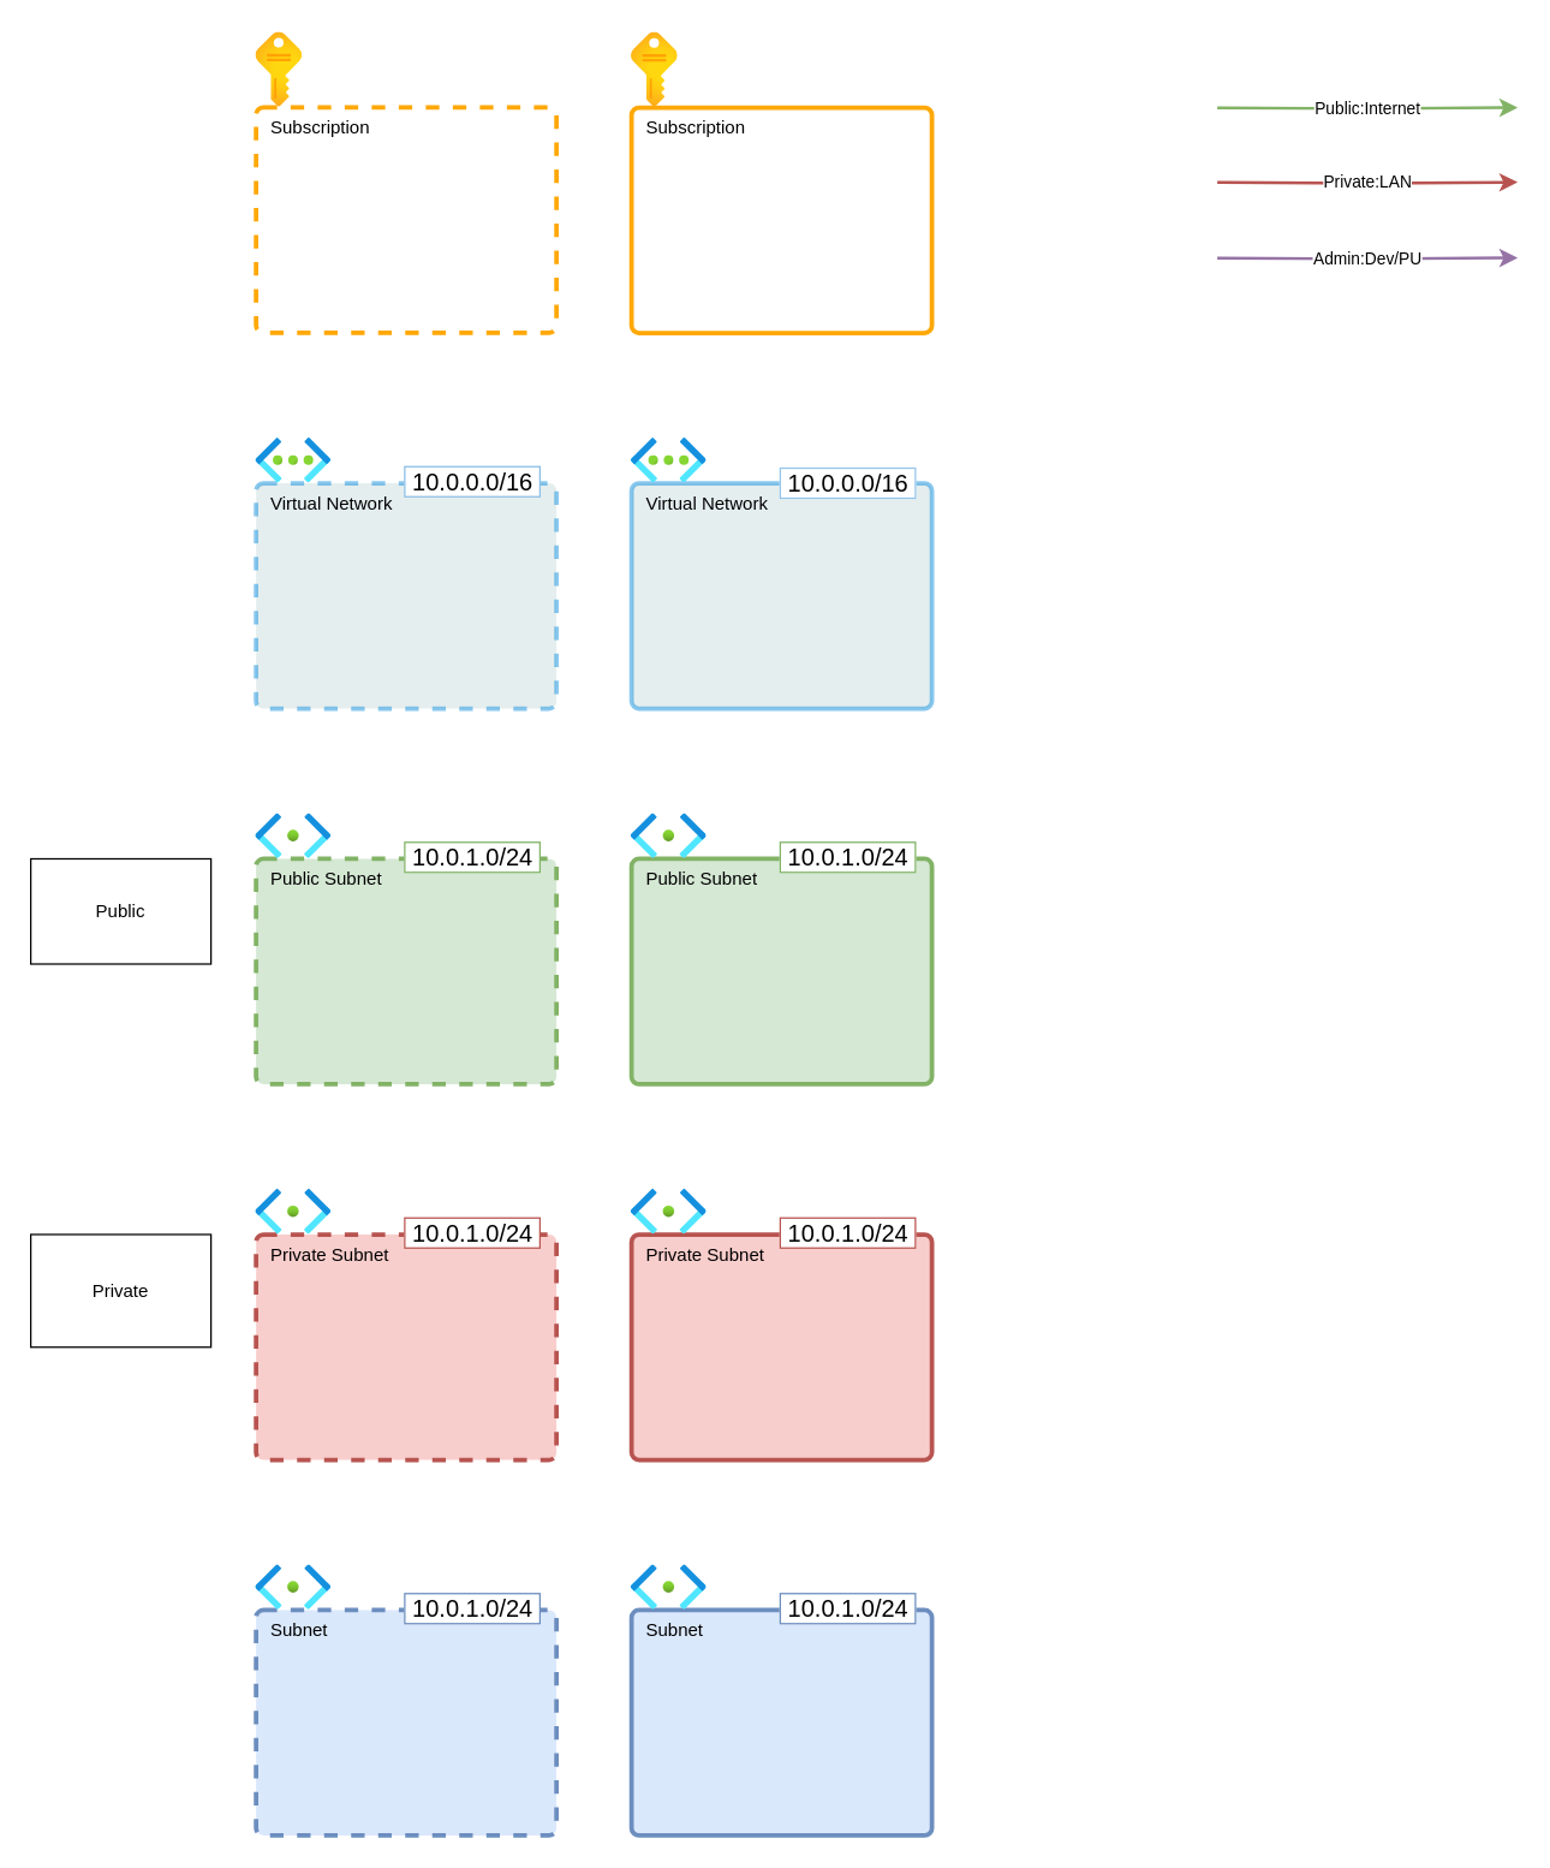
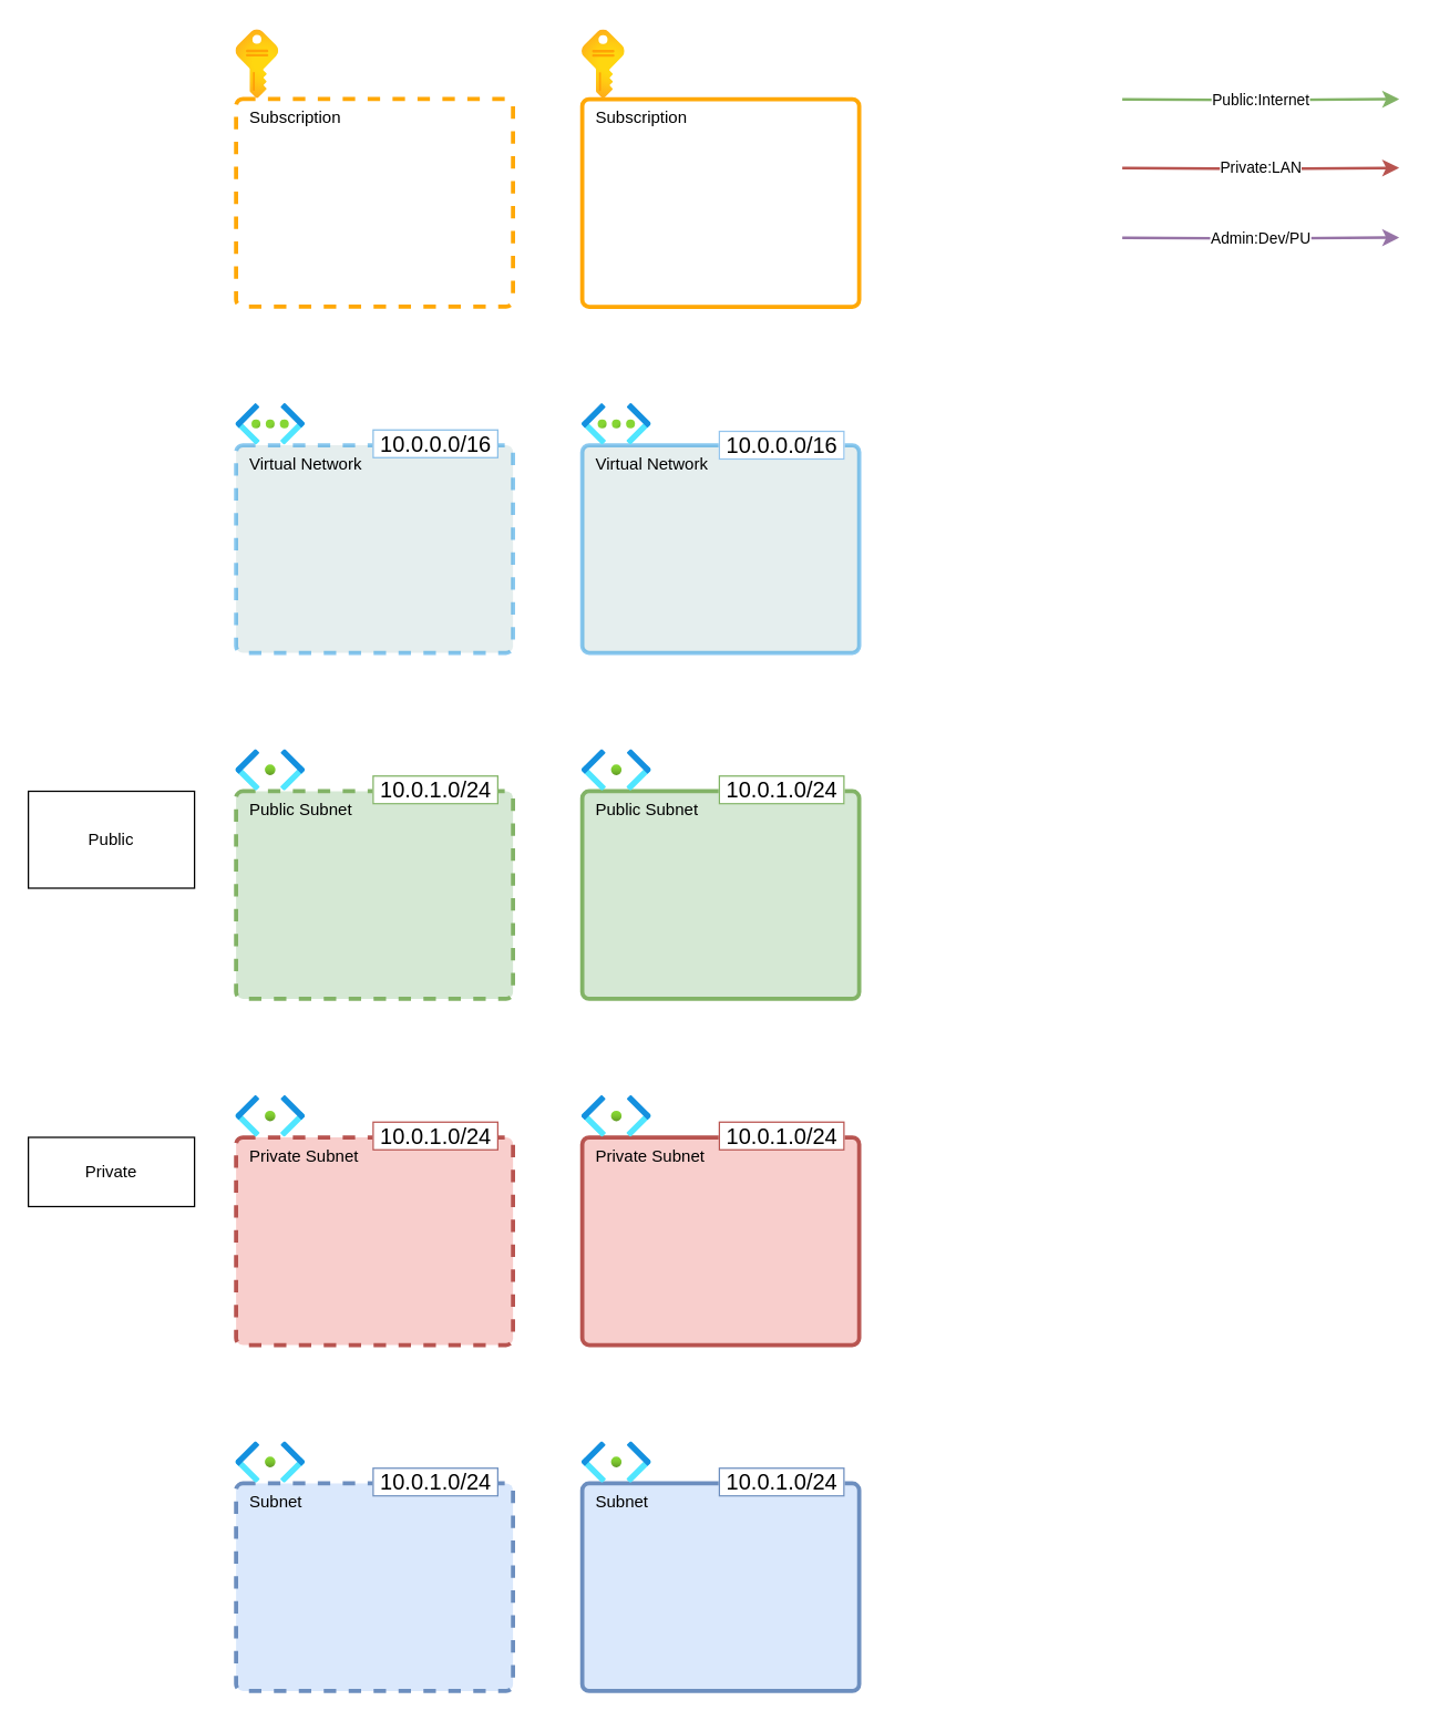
- <mxCell id="33" value="Private" style="rounded=0;whiteSpace=wrap;html=1;" parent="1" vertex="1"><mxGeometry x="20" y="821" width="120" height="75" as="geometry" /></mxCell>
+ <mxCell id="33" value="Private" style="rounded=0;whiteSpace=wrap;html=1;" parent="1" vertex="1"><mxGeometry y="821" width="120" height="50" as="geometry" x="20" /></mxCell>
